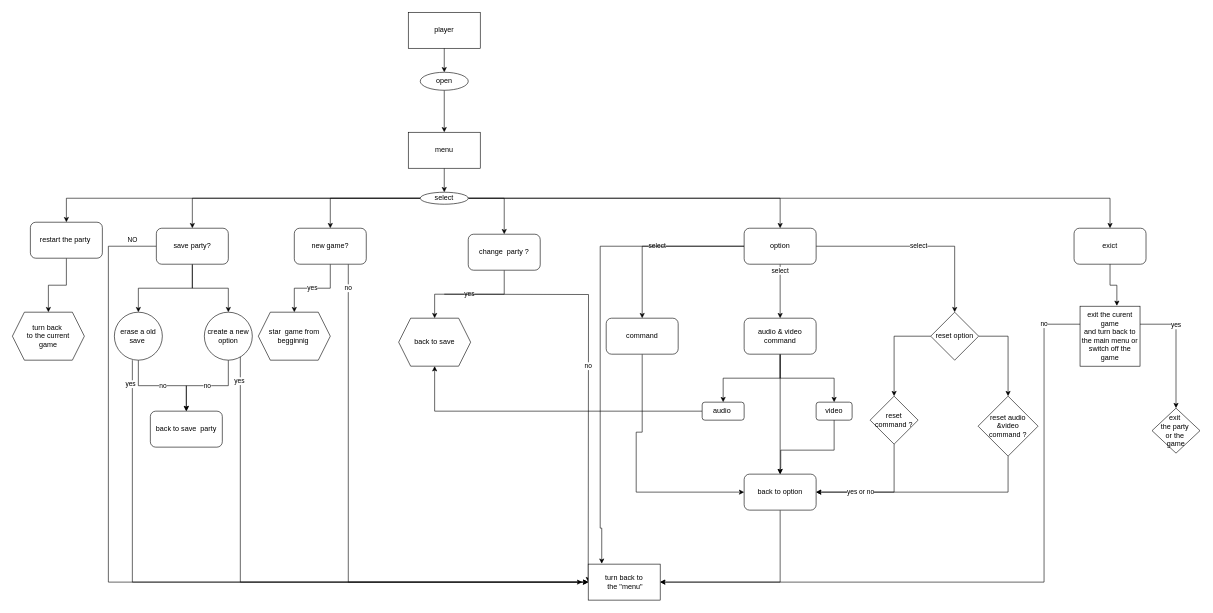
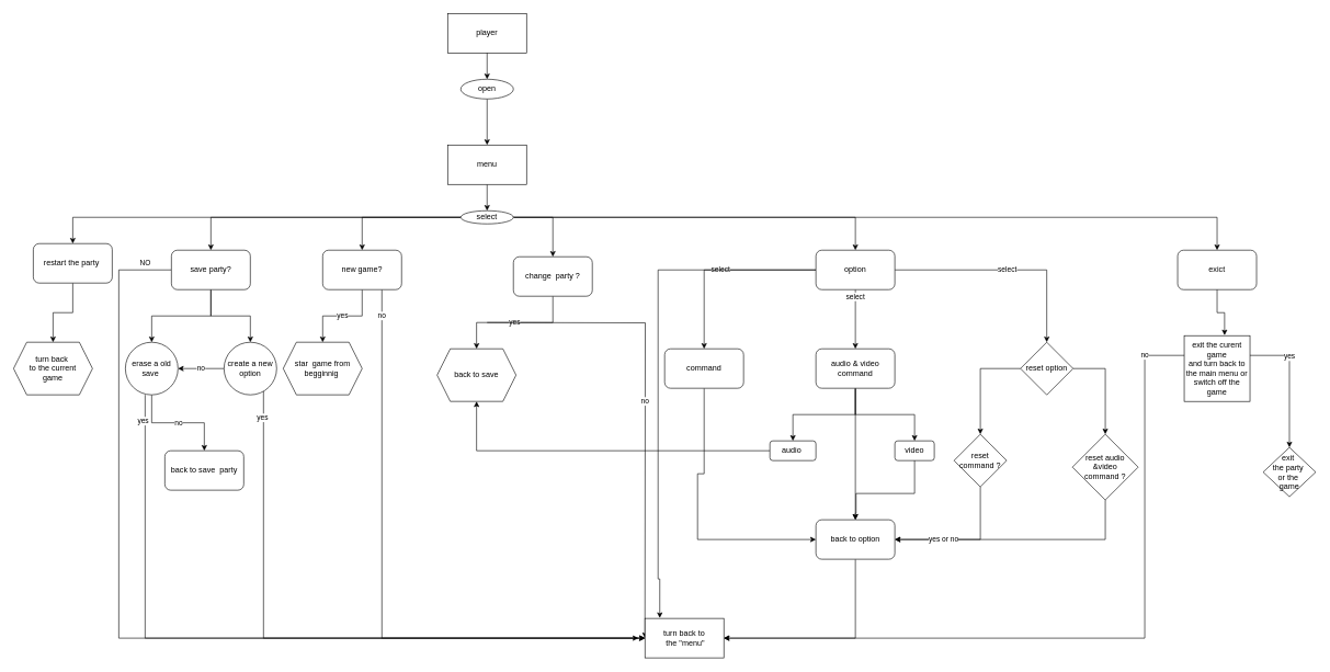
- <mxCell id="54" value="no" style="edgeStyle=orthogonalEdgeStyle;rounded=0;orthogonalLoop=1;jettySize=auto;html=1;" edge="1" parent="1" source="55" target="59"><mxGeometry relative="1" as="geometry" /></mxCell>
+ <mxCell id="54" value="no" style="edgeStyle=orthogonalEdgeStyle;rounded=0;orthogonalLoop=1;jettySize=auto;html=1;" edge="1" parent="1" source="55" target="52"><mxGeometry relative="1" as="geometry" /></mxCell>
